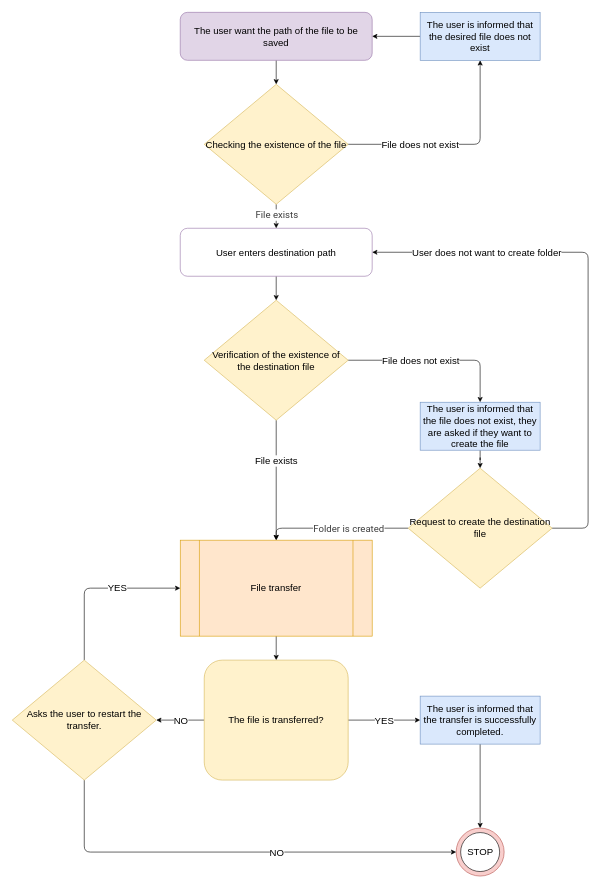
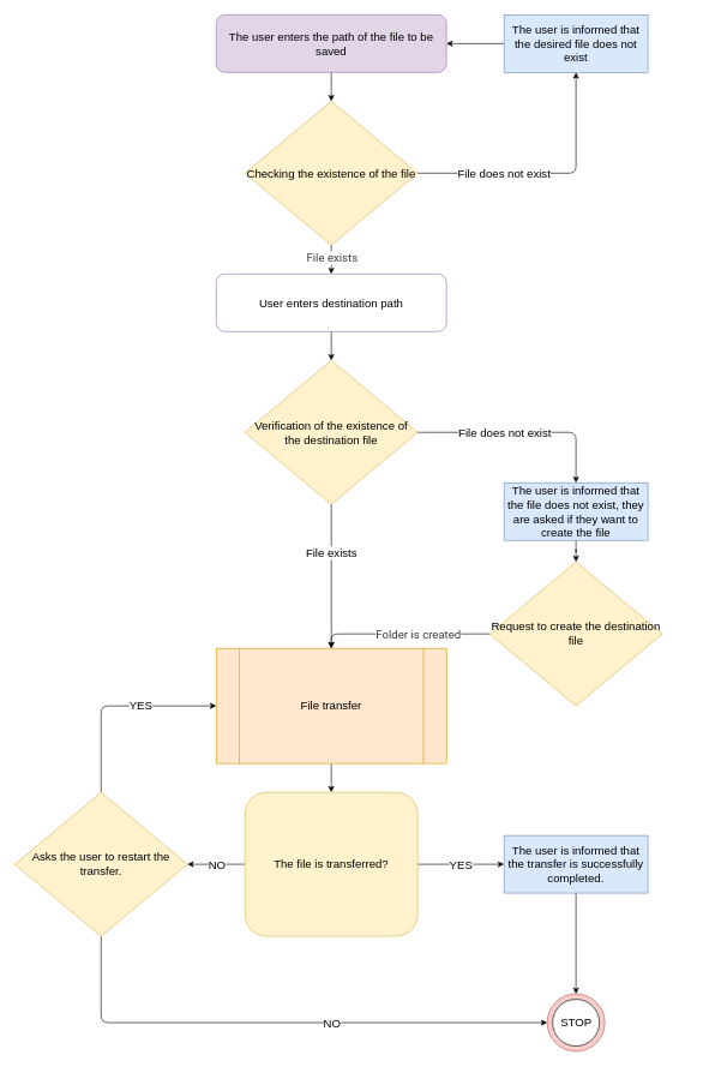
- <mxCell id="3" value="The user want the path of the file to be saved" style="rounded=1;whiteSpace=wrap;html=1;fontSize=16;fillColor=#e1d5e7;strokeColor=#9673a6;" parent="1" vertex="1"><mxGeometry x="300" y="20" width="320" height="80" as="geometry" /></mxCell>
+ <mxCell id="3" value="The user enters the path of the file to be saved" style="rounded=1;whiteSpace=wrap;html=1;fontSize=16;fillColor=#e1d5e7;strokeColor=#9673a6;" parent="1" vertex="1"><mxGeometry x="300" y="20" width="320" height="80" as="geometry" /></mxCell>
- <mxCell id="20" style="edgeStyle=orthogonalEdgeStyle;rounded=1;orthogonalLoop=1;jettySize=auto;html=1;entryX=1;entryY=0.5;entryDx=0;entryDy=0;fontSize=16;" parent="1" source="24" target="5" edge="1"><mxGeometry relative="1" as="geometry"><Array as="points"><mxPoint x="980" y="880" /><mxPoint x="980" y="420" /></Array></mxGeometry></mxCell>
- <mxCell id="21" value="User does not want to create folder" style="edgeLabel;html=1;align=center;verticalAlign=middle;resizable=0;points=[];fontSize=16;" parent="20" vertex="1" connectable="0"><mxGeometry x="0.568" y="-1" relative="1" as="geometry"><mxPoint as="offset" /></mxGeometry></mxCell>
